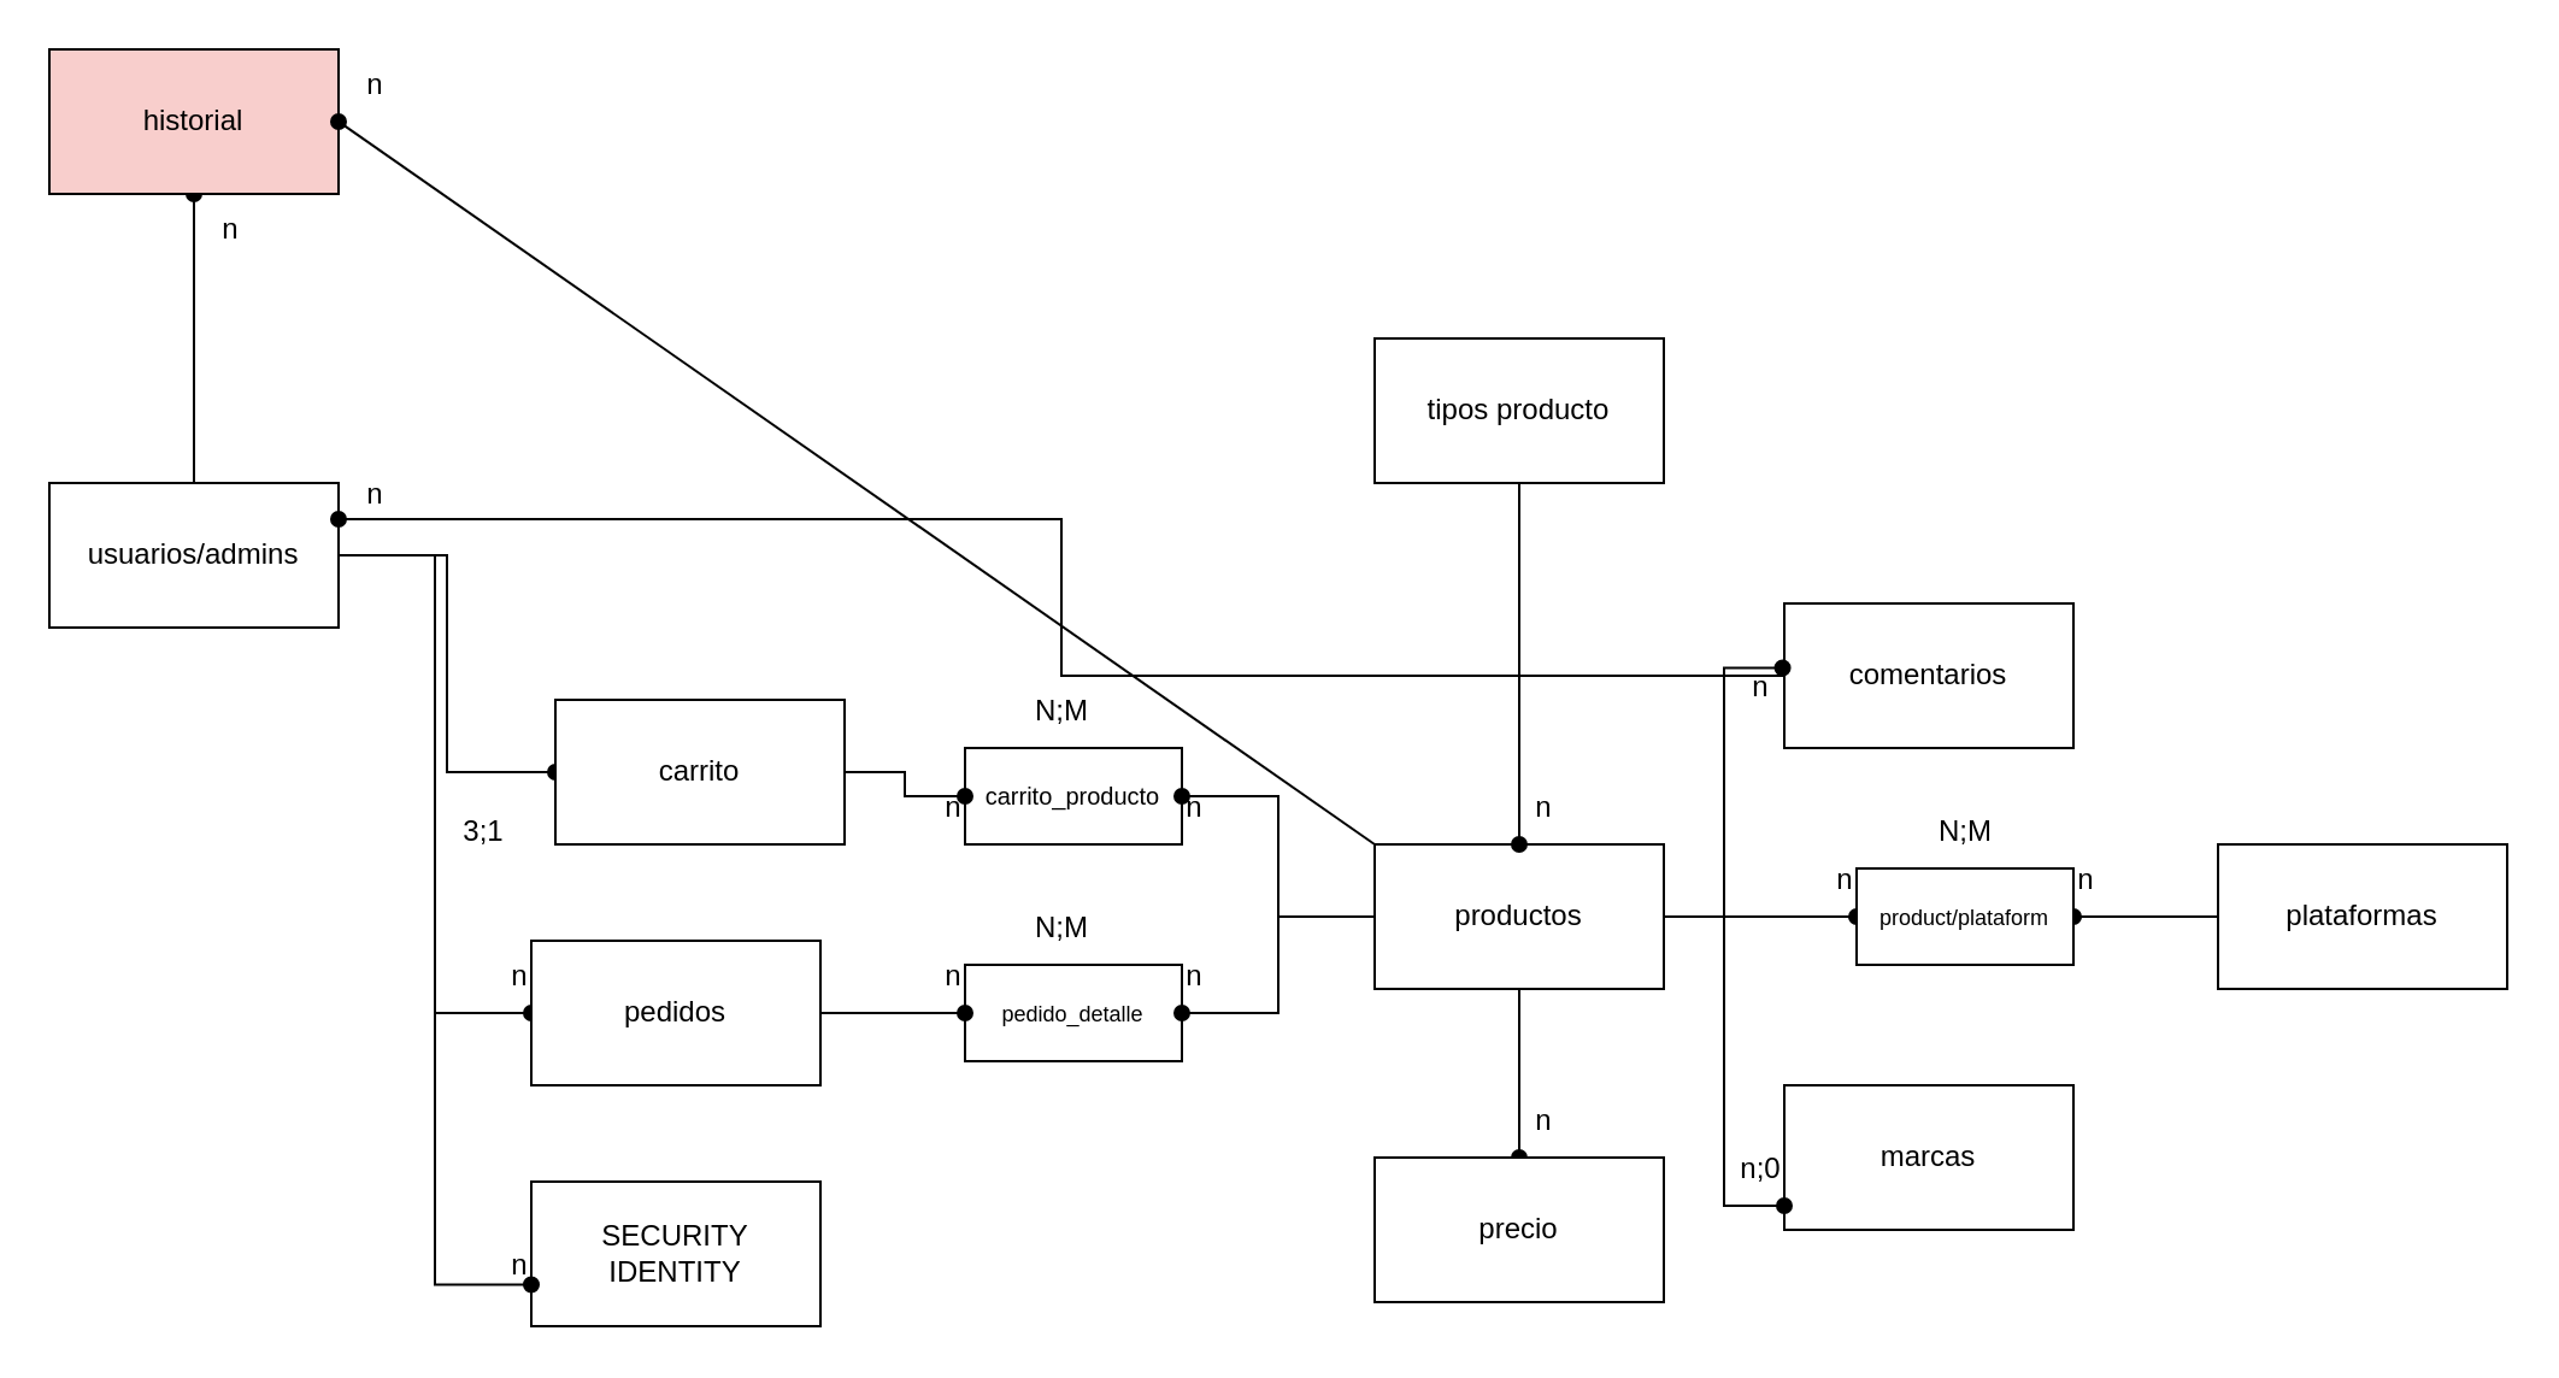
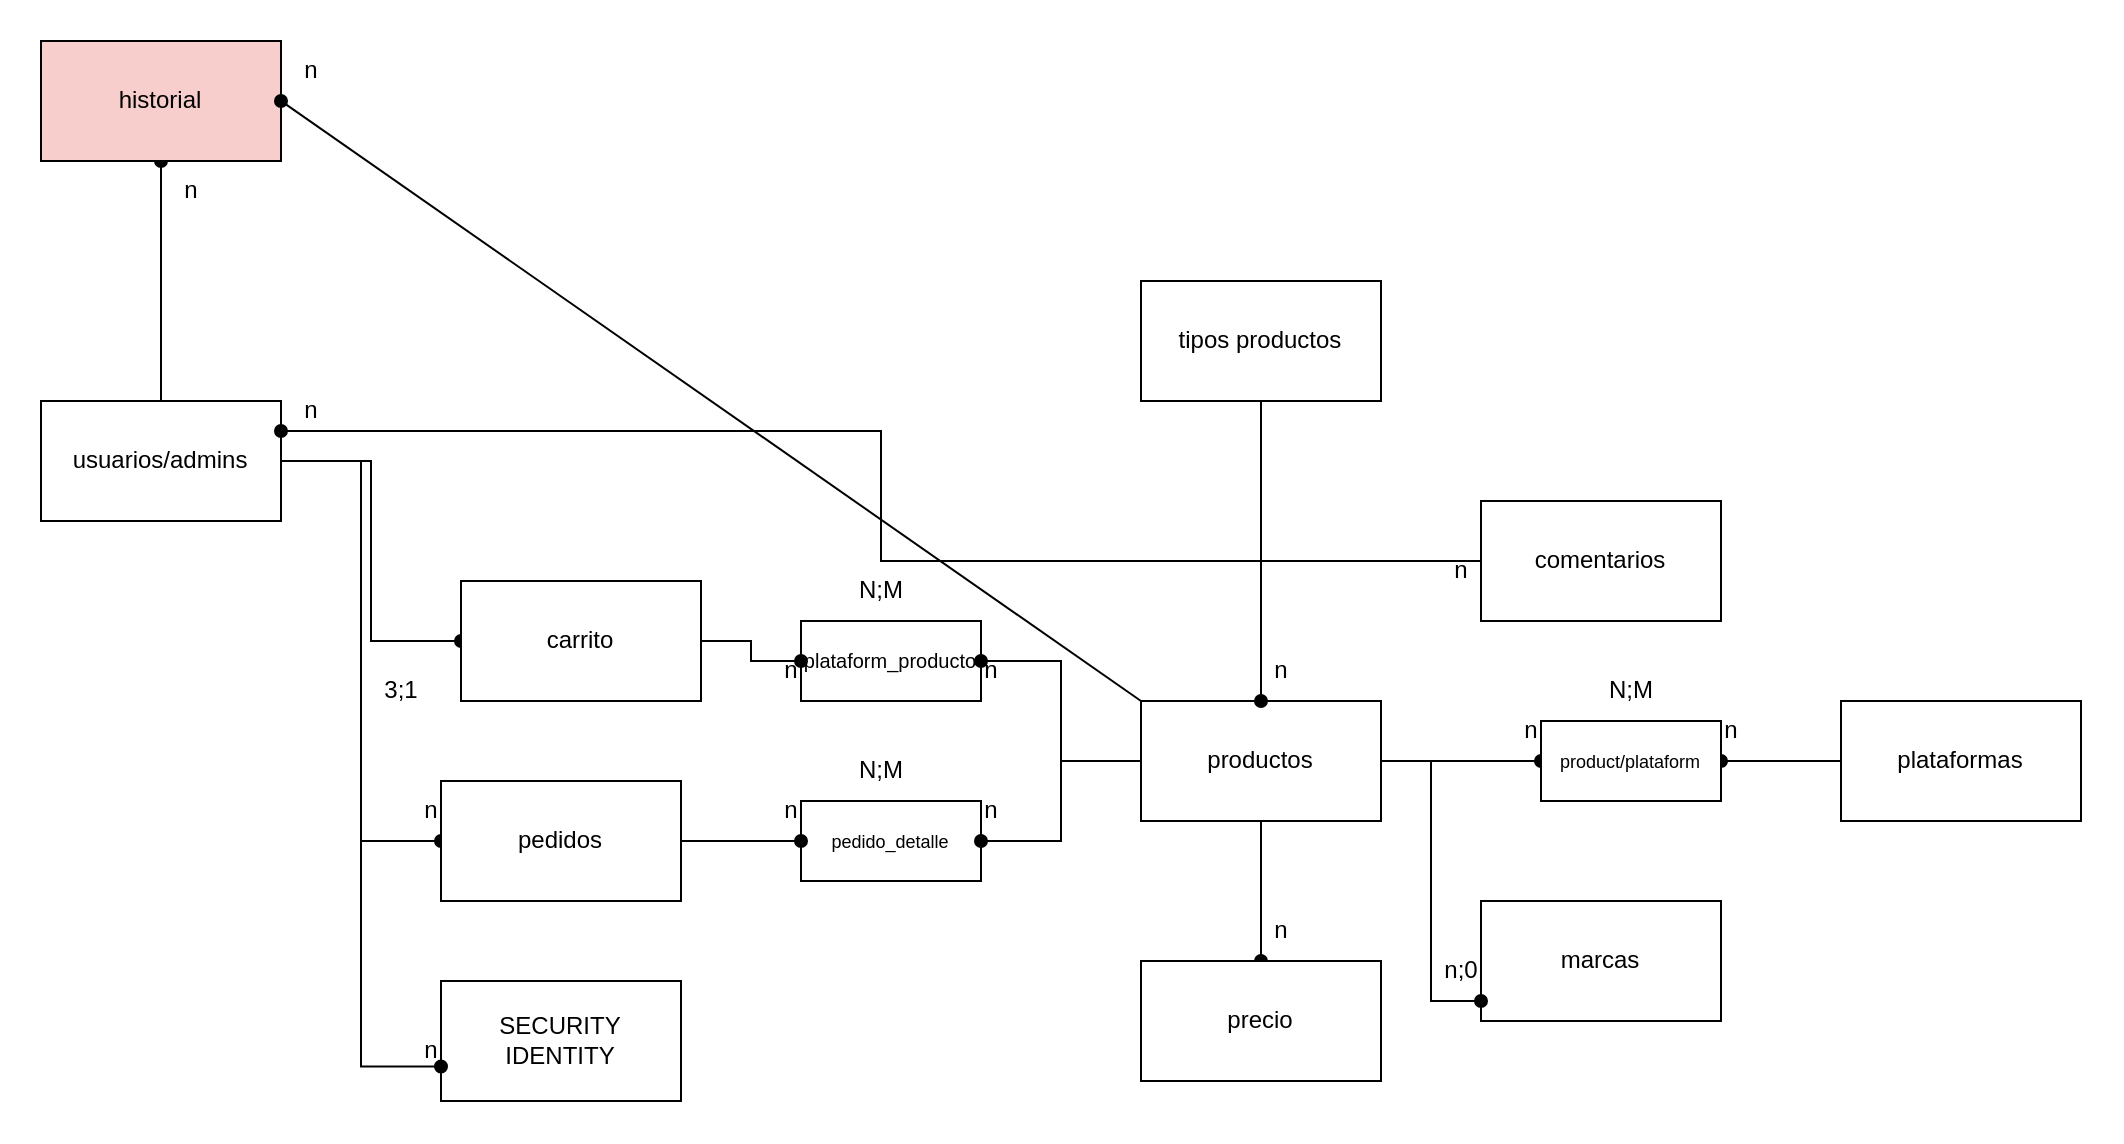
- <mxCell id="43" value="tipos producto" style="rounded=0;whiteSpace=wrap;html=1;" parent="1" vertex="1"><mxGeometry x="570" y="140" width="120" height="60" as="geometry" /></mxCell>
+ <mxCell id="43" value="tipos productos" style="rounded=0;whiteSpace=wrap;html=1;" parent="1" vertex="1"><mxGeometry x="570" y="140" width="120" height="60" as="geometry" /></mxCell>
- <mxCell id="24" style="edgeStyle=orthogonalEdgeStyle;rounded=0;orthogonalLoop=1;jettySize=auto;html=1;entryX=-0.006;entryY=0.446;entryDx=0;entryDy=0;entryPerimeter=0;endArrow=oval;endFill=1;" parent="1" source="17" target="19" edge="1"><mxGeometry relative="1" as="geometry" /></mxCell>
- <mxCell id="6" value="&lt;font size=&quot;1&quot;&gt;carrito_producto&lt;/font&gt;" style="rounded=0;whiteSpace=wrap;html=1;" parent="1" vertex="1"><mxGeometry x="400" y="310" width="90" height="40" as="geometry" /></mxCell>
+ <mxCell id="6" value="&lt;font size=&quot;1&quot;&gt;plataform_producto&lt;/font&gt;" style="rounded=0;whiteSpace=wrap;html=1;" parent="1" vertex="1"><mxGeometry x="400" y="310" width="90" height="40" as="geometry" /></mxCell>
